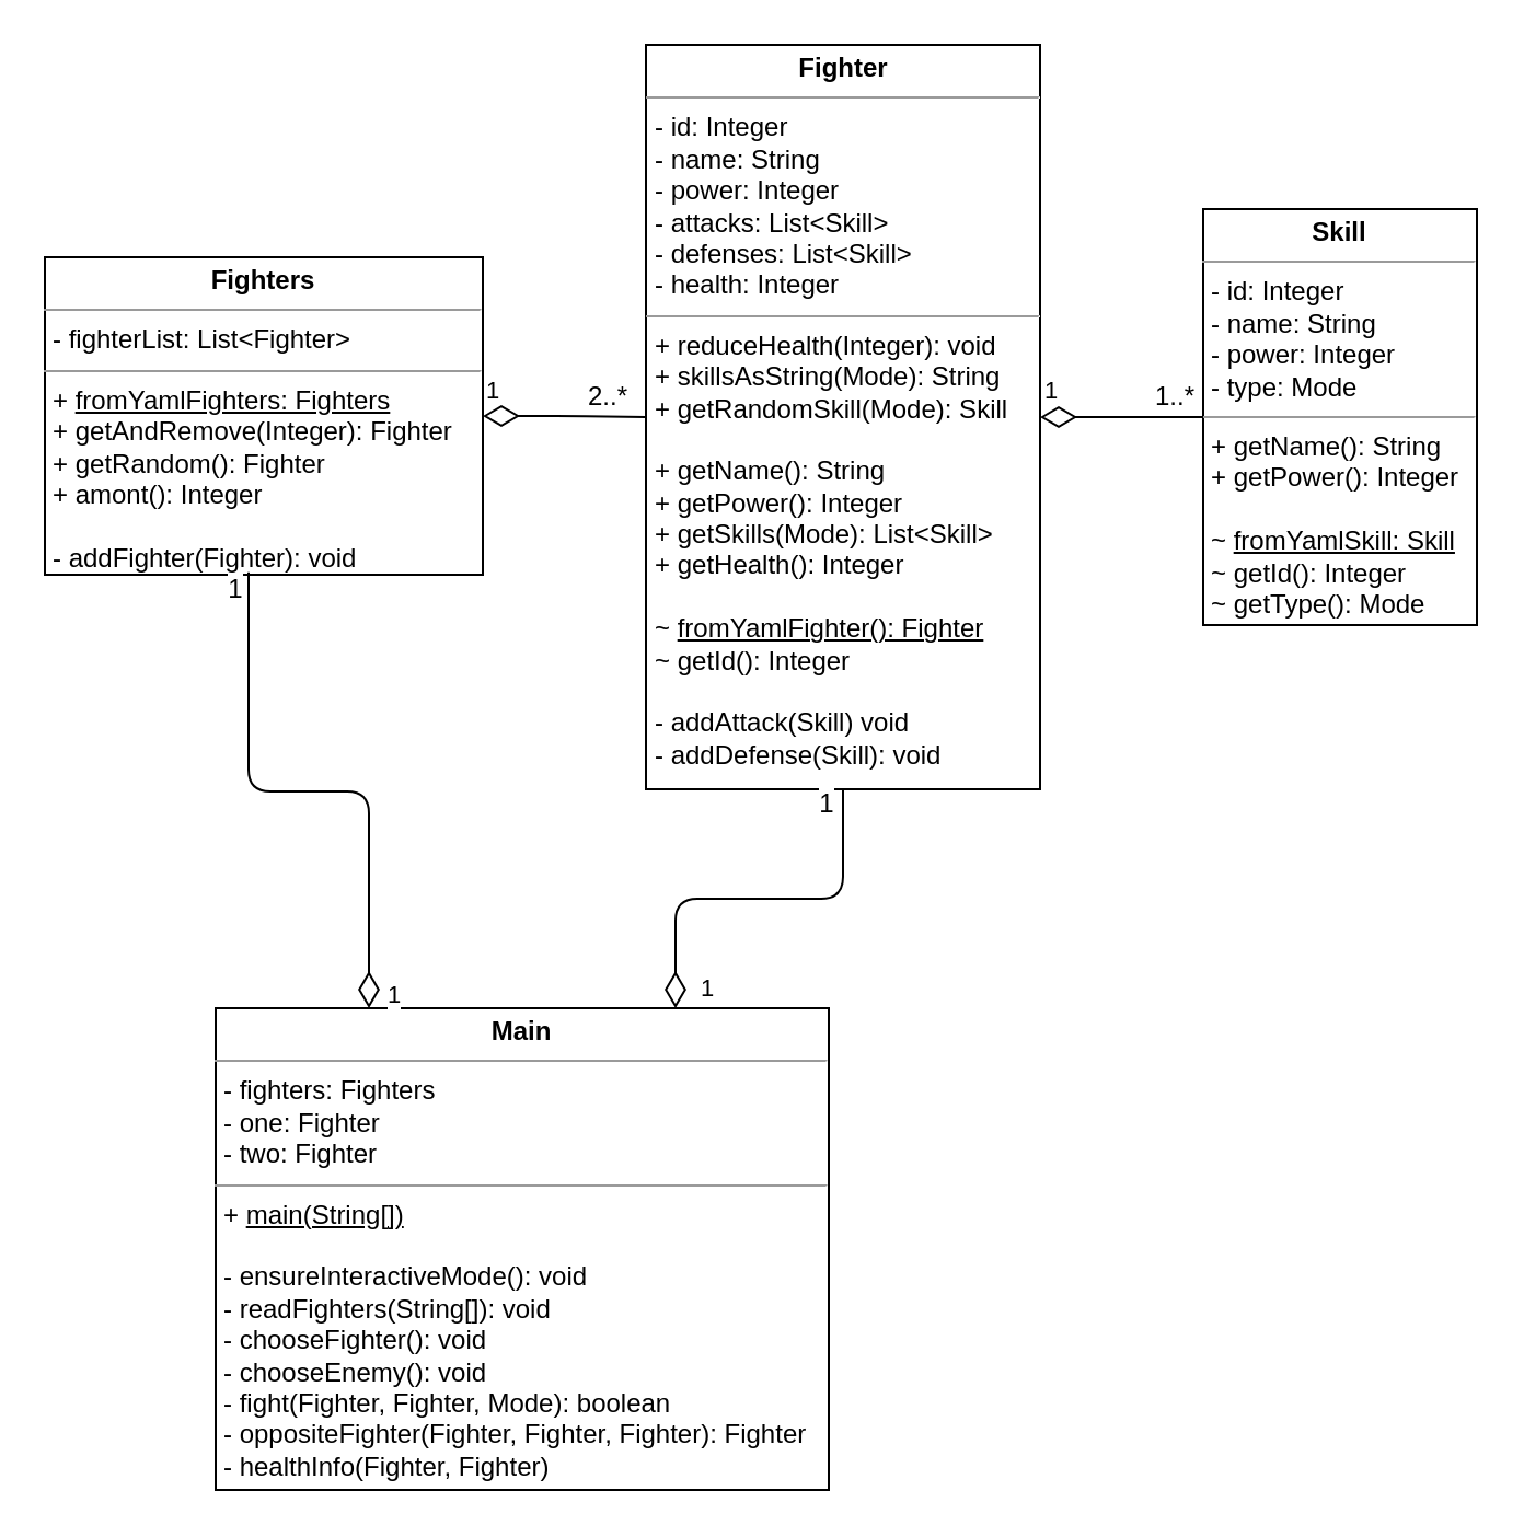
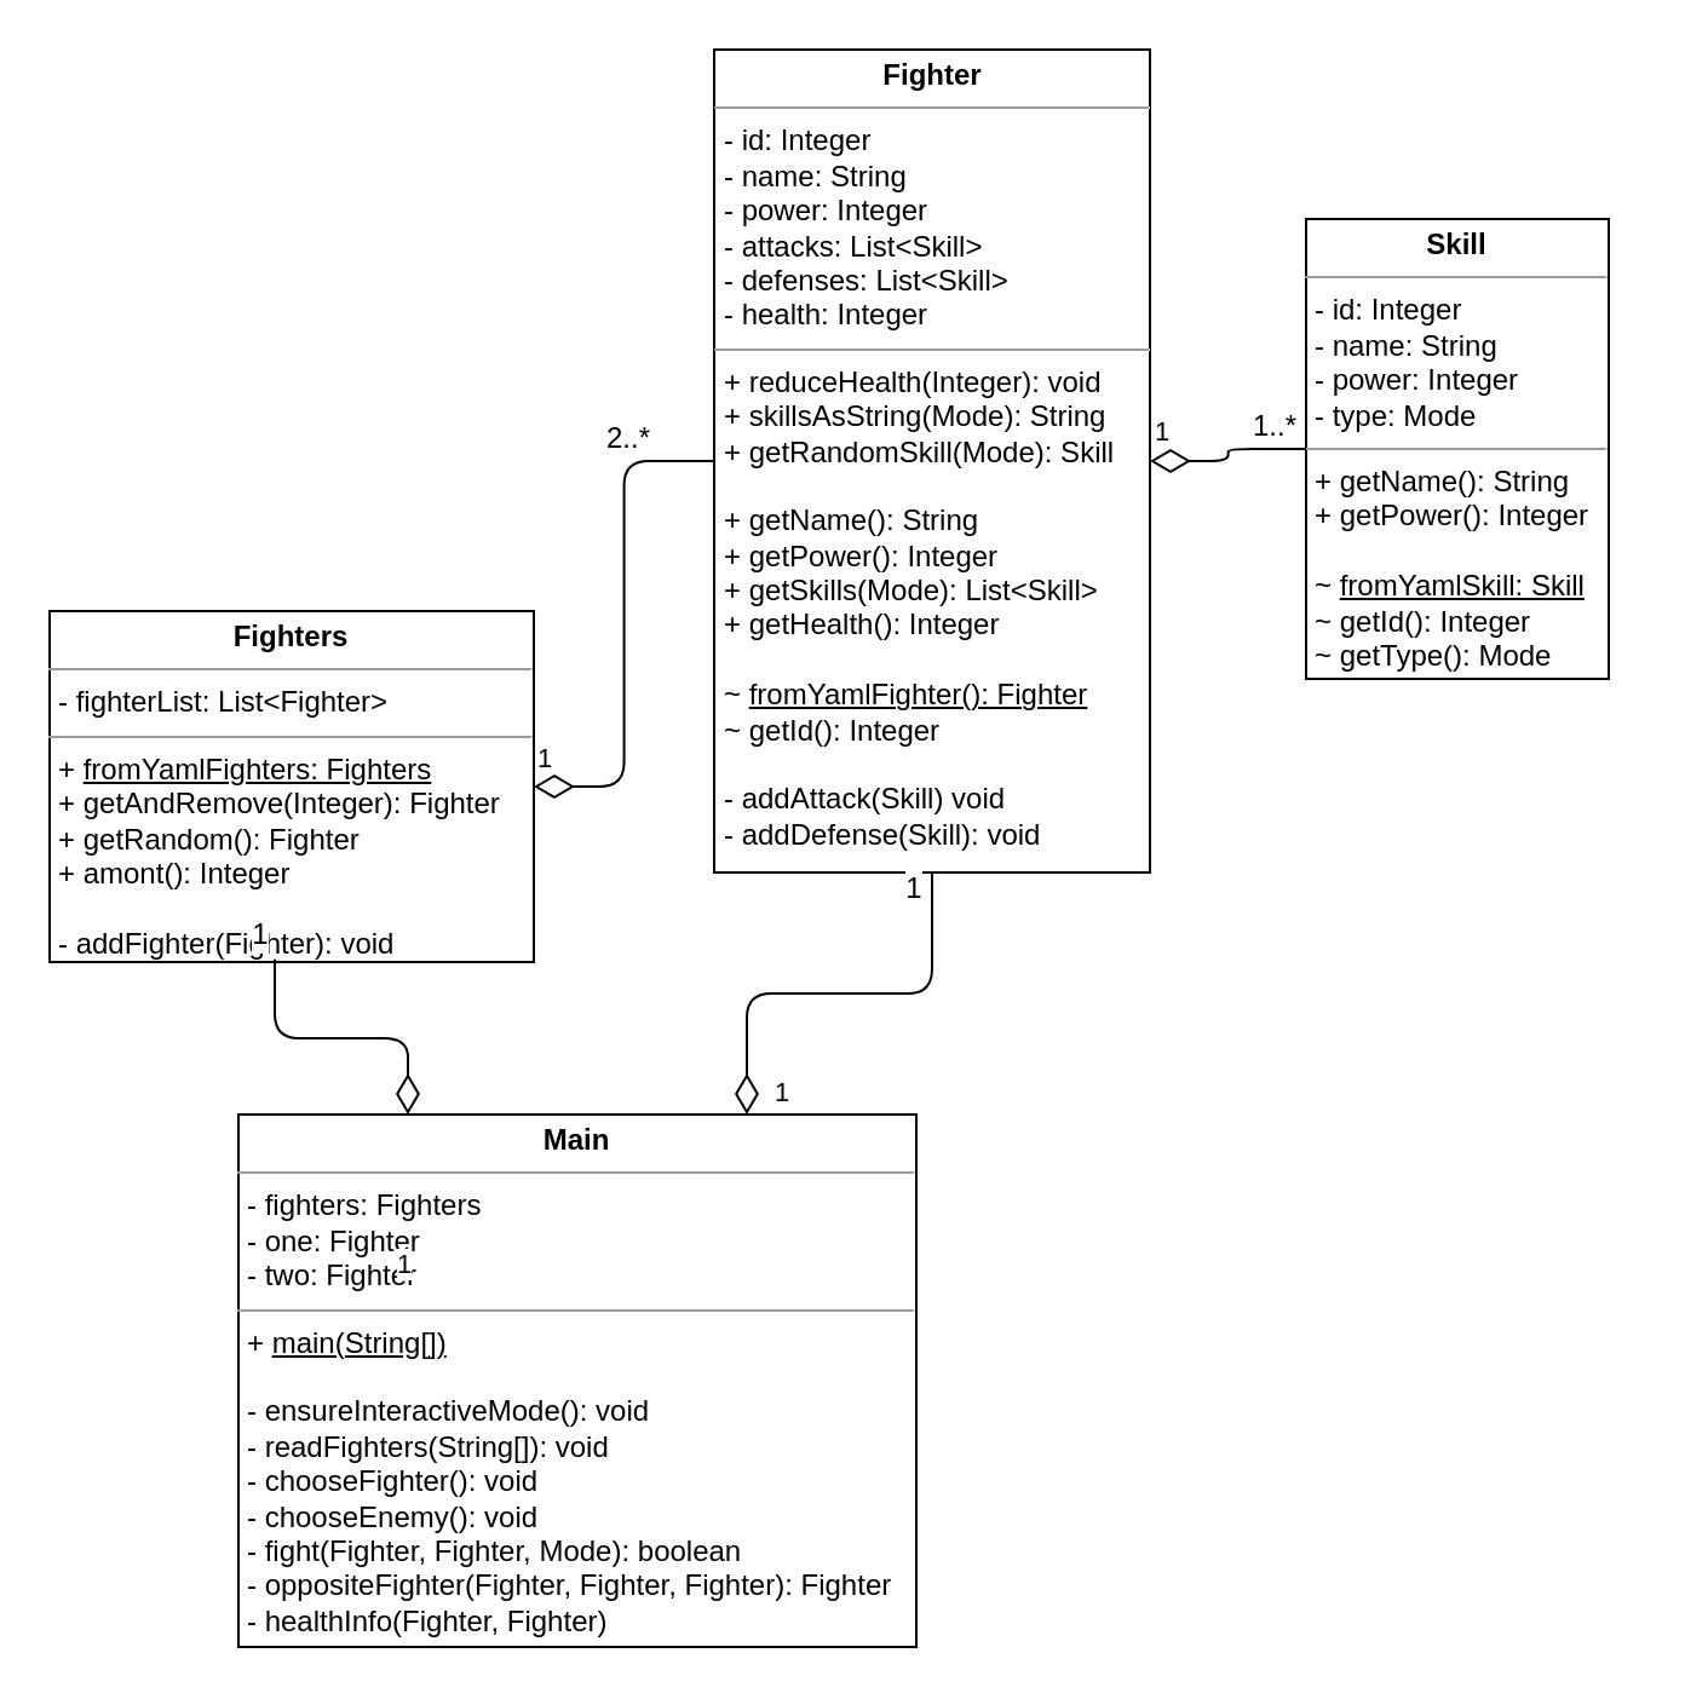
- <mxCell id="3" value="&lt;p style=&quot;margin: 0px ; margin-top: 4px ; text-align: center&quot;&gt;&lt;b&gt;Fighters&lt;/b&gt;&lt;/p&gt;&lt;hr size=&quot;1&quot;&gt;&lt;p style=&quot;margin: 0px ; margin-left: 4px&quot;&gt;- fighterList: List&amp;lt;Fighter&amp;gt;&lt;br&gt;&lt;/p&gt;&lt;hr size=&quot;1&quot;&gt;&lt;p style=&quot;margin: 0px ; margin-left: 4px&quot;&gt;+&amp;nbsp;&lt;u&gt;fromYamlFighters: Fighters&lt;/u&gt;&lt;br style=&quot;padding: 0px ; margin: 0px&quot;&gt;+ getAndRemove(Integer): Fighter&lt;br style=&quot;padding: 0px ; margin: 0px&quot;&gt;+ getRandom(): Fighter&lt;/p&gt;&lt;p style=&quot;margin: 0px ; margin-left: 4px&quot;&gt;+ amont(): Integer&lt;br style=&quot;padding: 0px ; margin: 0px&quot;&gt;&lt;br style=&quot;padding: 0px ; margin: 0px&quot;&gt;- addFighter(Fighter): void&lt;br&gt;&lt;/p&gt;" style="verticalAlign=top;align=left;overflow=fill;fontSize=12;fontFamily=Helvetica;html=1;" parent="1" vertex="1"><mxGeometry y="117" width="200" height="145" as="geometry" x="20" /></mxCell>
+ <mxCell id="3" value="&lt;p style=&quot;margin: 0px ; margin-top: 4px ; text-align: center&quot;&gt;&lt;b&gt;Fighters&lt;/b&gt;&lt;/p&gt;&lt;hr size=&quot;1&quot;&gt;&lt;p style=&quot;margin: 0px ; margin-left: 4px&quot;&gt;- fighterList: List&amp;lt;Fighter&amp;gt;&lt;br&gt;&lt;/p&gt;&lt;hr size=&quot;1&quot;&gt;&lt;p style=&quot;margin: 0px ; margin-left: 4px&quot;&gt;+&amp;nbsp;&lt;u&gt;fromYamlFighters: Fighters&lt;/u&gt;&lt;br style=&quot;padding: 0px ; margin: 0px&quot;&gt;+ getAndRemove(Integer): Fighter&lt;br style=&quot;padding: 0px ; margin: 0px&quot;&gt;+ getRandom(): Fighter&lt;/p&gt;&lt;p style=&quot;margin: 0px ; margin-left: 4px&quot;&gt;+ amont(): Integer&lt;br style=&quot;padding: 0px ; margin: 0px&quot;&gt;&lt;br style=&quot;padding: 0px ; margin: 0px&quot;&gt;- addFighter(Fighter): void&lt;br&gt;&lt;/p&gt;" style="verticalAlign=top;align=left;overflow=fill;fontSize=12;fontFamily=Helvetica;html=1;" parent="1" vertex="1"><mxGeometry x="20" y="252" width="200" height="145" as="geometry" /></mxCell>
- <mxCell id="4" value="&lt;p style=&quot;margin: 0px ; margin-top: 4px ; text-align: center&quot;&gt;&lt;b&gt;Skill&lt;/b&gt;&lt;/p&gt;&lt;hr size=&quot;1&quot;&gt;&lt;p style=&quot;margin: 0px 0px 0px 4px&quot;&gt;- id: Integer&lt;/p&gt;&lt;p style=&quot;margin: 0px 0px 0px 4px&quot;&gt;- name: String&lt;/p&gt;&lt;p style=&quot;margin: 0px 0px 0px 4px&quot;&gt;- power: Integer&lt;/p&gt;&lt;p style=&quot;margin: 0px 0px 0px 4px&quot;&gt;- type: Mode&lt;/p&gt;&lt;hr size=&quot;1&quot;&gt;&lt;p style=&quot;margin: 0px ; margin-left: 4px&quot;&gt;+ getName(): String&lt;/p&gt;&lt;p style=&quot;margin: 0px ; margin-left: 4px&quot;&gt;+ getPower(): Integer&lt;br style=&quot;padding: 0px ; margin: 0px&quot;&gt;&lt;br&gt;~&amp;nbsp;&lt;u&gt;fromYamlSkill: Skill&lt;/u&gt;&lt;br style=&quot;padding: 0px ; margin: 0px&quot;&gt;~ getId(): Integer&lt;br&gt;&lt;/p&gt;&lt;p style=&quot;margin: 0px ; margin-left: 4px&quot;&gt;~ getType(): Mode&lt;br&gt;&lt;/p&gt;" style="verticalAlign=top;align=left;overflow=fill;fontSize=12;fontFamily=Helvetica;html=1;" parent="1" vertex="1"><mxGeometry x="549" y="95" width="125" height="190" as="geometry" /></mxCell>
+ <mxCell id="4" value="&lt;p style=&quot;margin: 0px ; margin-top: 4px ; text-align: center&quot;&gt;&lt;b&gt;Skill&lt;/b&gt;&lt;/p&gt;&lt;hr size=&quot;1&quot;&gt;&lt;p style=&quot;margin: 0px 0px 0px 4px&quot;&gt;- id: Integer&lt;/p&gt;&lt;p style=&quot;margin: 0px 0px 0px 4px&quot;&gt;- name: String&lt;/p&gt;&lt;p style=&quot;margin: 0px 0px 0px 4px&quot;&gt;- power: Integer&lt;/p&gt;&lt;p style=&quot;margin: 0px 0px 0px 4px&quot;&gt;- type: Mode&lt;/p&gt;&lt;hr size=&quot;1&quot;&gt;&lt;p style=&quot;margin: 0px ; margin-left: 4px&quot;&gt;+ getName(): String&lt;/p&gt;&lt;p style=&quot;margin: 0px ; margin-left: 4px&quot;&gt;+ getPower(): Integer&lt;br style=&quot;padding: 0px ; margin: 0px&quot;&gt;&lt;br&gt;~&amp;nbsp;&lt;u&gt;fromYamlSkill: Skill&lt;/u&gt;&lt;br style=&quot;padding: 0px ; margin: 0px&quot;&gt;~ getId(): Integer&lt;br&gt;&lt;/p&gt;&lt;p style=&quot;margin: 0px ; margin-left: 4px&quot;&gt;~ getType(): Mode&lt;br&gt;&lt;/p&gt;" style="verticalAlign=top;align=left;overflow=fill;fontSize=12;fontFamily=Helvetica;html=1;" parent="1" vertex="1"><mxGeometry x="539" y="90" width="125" height="190" as="geometry" /></mxCell>
